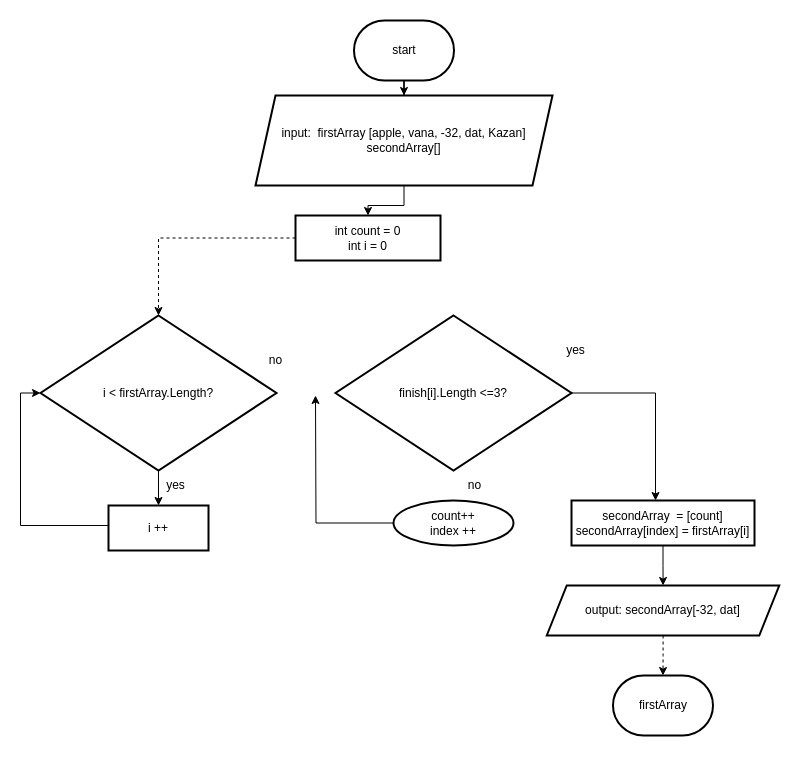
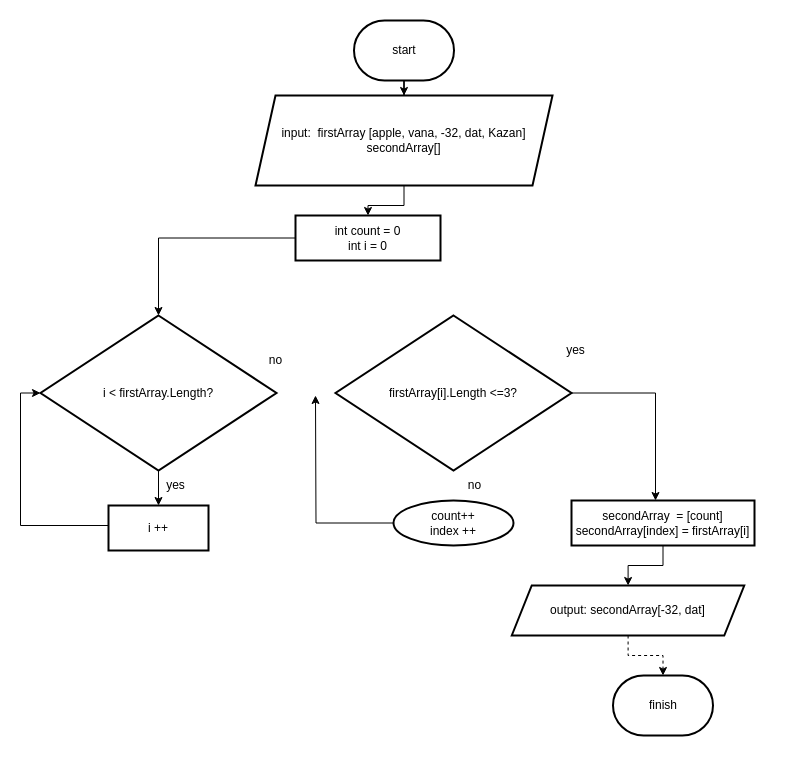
- <mxCell id="6" value="" style="edgeStyle=orthogonalEdgeStyle;rounded=0;orthogonalLoop=1;jettySize=auto;html=1;dashed=1;" parent="1" source="7" target="9" edge="1"><mxGeometry relative="1" as="geometry" /></mxCell>
+ <mxCell id="6" value="" style="edgeStyle=orthogonalEdgeStyle;rounded=0;orthogonalLoop=1;jettySize=auto;html=1;" parent="1" source="7" target="9" edge="1"><mxGeometry relative="1" as="geometry" /></mxCell>
- <mxCell id="15" value="finish[i].Length &amp;lt;=3?" style="rhombus;whiteSpace=wrap;html=1;strokeWidth=2;" vertex="1" parent="1"><mxGeometry x="335" y="315" width="236" height="155" as="geometry" /></mxCell>
+ <mxCell id="15" value="firstArray[i].Length &amp;lt;=3?" style="rhombus;whiteSpace=wrap;html=1;strokeWidth=2;" vertex="1" parent="1"><mxGeometry x="335" y="315" width="236" height="155" as="geometry" /></mxCell>
- <mxCell id="23" value="output: secondArray[-32, dat]" style="shape=parallelogram;perimeter=parallelogramPerimeter;whiteSpace=wrap;html=1;fixedSize=1;rounded=0;strokeWidth=2;" vertex="1" parent="1"><mxGeometry x="546.25" y="585" width="232.5" height="50" as="geometry" /></mxCell>
+ <mxCell id="23" value="output: secondArray[-32, dat]" style="shape=parallelogram;perimeter=parallelogramPerimeter;whiteSpace=wrap;html=1;fixedSize=1;rounded=0;strokeWidth=2;" vertex="1" parent="1"><mxGeometry x="511.25" y="585" width="232.5" height="50" as="geometry" /></mxCell>
- <mxCell id="24" value="firstArray" style="strokeWidth=2;html=1;shape=mxgraph.flowchart.terminator;whiteSpace=wrap;" vertex="1" parent="1"><mxGeometry x="612.5" y="675" width="100" height="60" as="geometry" /></mxCell>
+ <mxCell id="24" value="finish" style="strokeWidth=2;html=1;shape=mxgraph.flowchart.terminator;whiteSpace=wrap;" vertex="1" parent="1"><mxGeometry x="612.5" y="675" width="100" height="60" as="geometry" /></mxCell>
